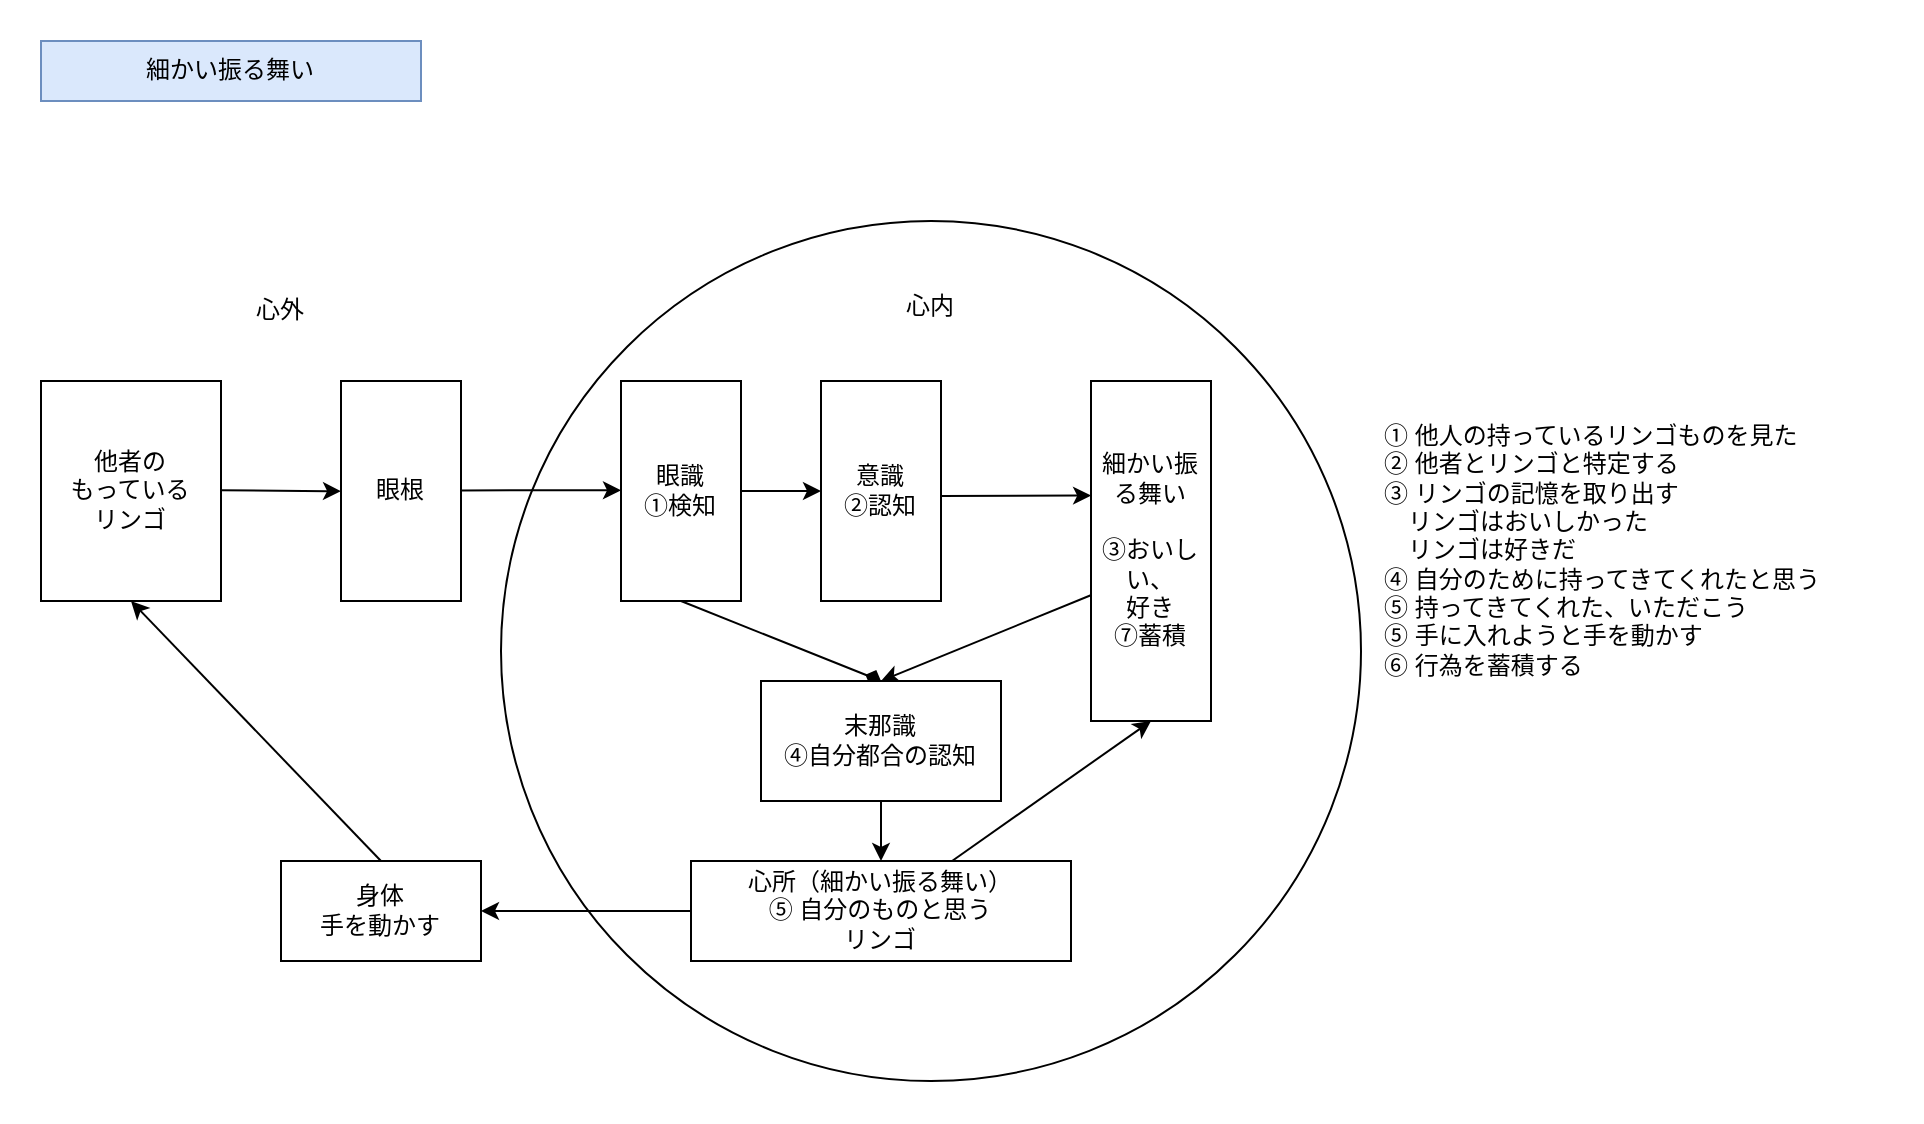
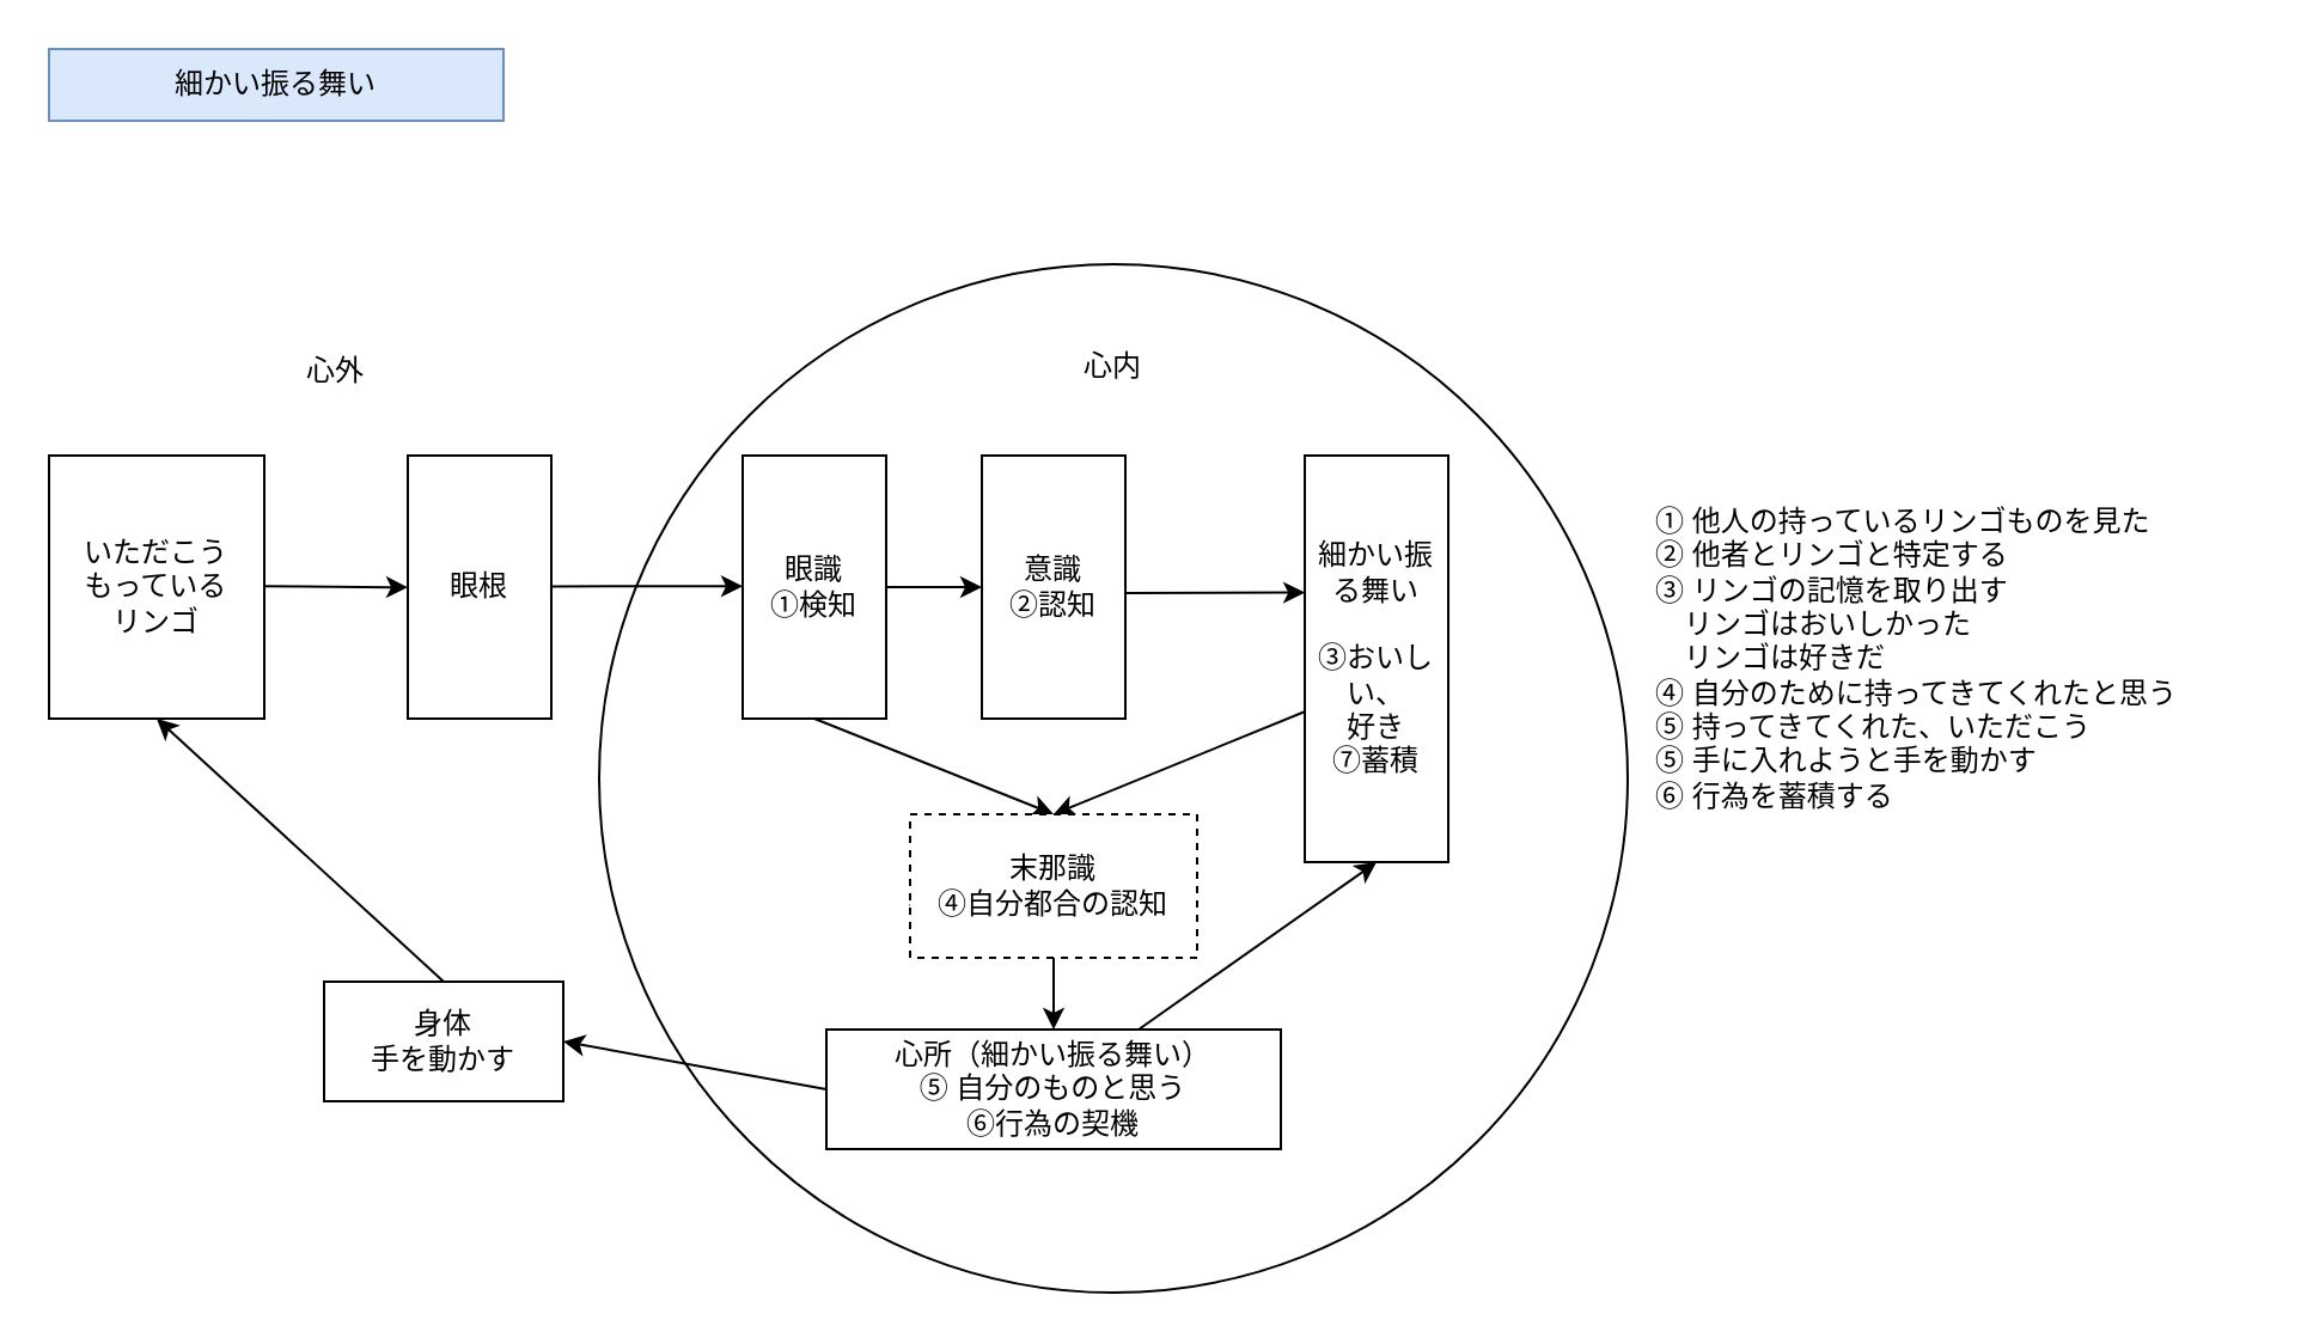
- <mxCell id="7" value="&lt;div&gt;他者の&lt;/div&gt;&lt;div&gt;もっている&lt;/div&gt;リンゴ" style="rounded=0;whiteSpace=wrap;html=1;" parent="1" vertex="1"><mxGeometry x="20" y="190" width="90" height="110" as="geometry" /></mxCell>
+ <mxCell id="7" value="&lt;div&gt;いただこう&lt;/div&gt;&lt;div&gt;もっている&lt;/div&gt;リンゴ" style="rounded=0;whiteSpace=wrap;html=1;" parent="1" vertex="1"><mxGeometry x="20" y="190" width="90" height="110" as="geometry" /></mxCell>
- <mxCell id="14" value="" style="endArrow=diamond;html=1;rounded=0;entryX=0.5;entryY=0;entryDx=0;entryDy=0;exitX=0.5;exitY=1;exitDx=0;exitDy=0;" parent="1" source="6" target="23" edge="1"><mxGeometry width="50" height="50" relative="1" as="geometry"><mxPoint x="380" y="243" as="sourcePoint" /><mxPoint x="520" y="243" as="targetPoint" /></mxGeometry></mxCell>
+ <mxCell id="14" value="" style="endArrow=classic;html=1;rounded=0;entryX=0.5;entryY=0;entryDx=0;entryDy=0;exitX=0.5;exitY=1;exitDx=0;exitDy=0;" parent="1" source="6" target="23" edge="1"><mxGeometry width="50" height="50" relative="1" as="geometry"><mxPoint x="380" y="243" as="sourcePoint" /><mxPoint x="520" y="243" as="targetPoint" /></mxGeometry></mxCell>
- <mxCell id="23" value="末那識&lt;div&gt;④自分都合の認知&lt;/div&gt;" style="rounded=0;whiteSpace=wrap;html=1;" parent="1" vertex="1"><mxGeometry x="380" y="340" width="120" height="60" as="geometry" /></mxCell>
+ <mxCell id="23" value="末那識&lt;div&gt;④自分都合の認知&lt;/div&gt;" style="rounded=0;whiteSpace=wrap;html=1;dashed=1;" parent="1" vertex="1"><mxGeometry x="380" y="340" width="120" height="60" as="geometry" /></mxCell>
- <mxCell id="19" value="身体&lt;div&gt;手を動かす&lt;/div&gt;" style="rounded=0;whiteSpace=wrap;html=1;" parent="1" vertex="1"><mxGeometry x="140" y="430" width="100" height="50" as="geometry" /></mxCell>
+ <mxCell id="19" value="身体&lt;div&gt;手を動かす&lt;/div&gt;" style="rounded=0;whiteSpace=wrap;html=1;" parent="1" vertex="1"><mxGeometry x="135" y="410" width="100" height="50" as="geometry" /></mxCell>
- <mxCell id="13" value="心所（細かい振る舞い）&lt;div&gt;⑤ 自分のものと思う&lt;/div&gt;&lt;div&gt;リンゴ&lt;/div&gt;" style="rounded=0;whiteSpace=wrap;html=1;" parent="1" vertex="1"><mxGeometry x="345" y="430" width="190" height="50" as="geometry" /></mxCell>
+ <mxCell id="13" value="心所（細かい振る舞い）&lt;div&gt;⑤ 自分のものと思う&lt;/div&gt;&lt;div&gt;⑥行為の契機&lt;/div&gt;" style="rounded=0;whiteSpace=wrap;html=1;" parent="1" vertex="1"><mxGeometry x="345" y="430" width="190" height="50" as="geometry" /></mxCell>
